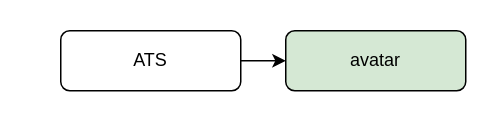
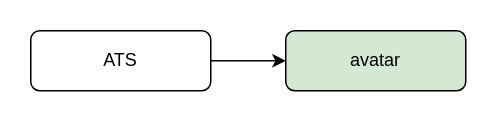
- <mxCell id="3" value="ATS" style="rounded=1;whiteSpace=wrap;html=1;" vertex="1" parent="1"><mxGeometry x="40" y="20" width="120" height="40" as="geometry" /></mxCell>
+ <mxCell id="3" value="ATS" style="rounded=1;whiteSpace=wrap;html=1;" vertex="1" parent="1"><mxGeometry x="20" y="20" width="120" height="40" as="geometry" /></mxCell>
